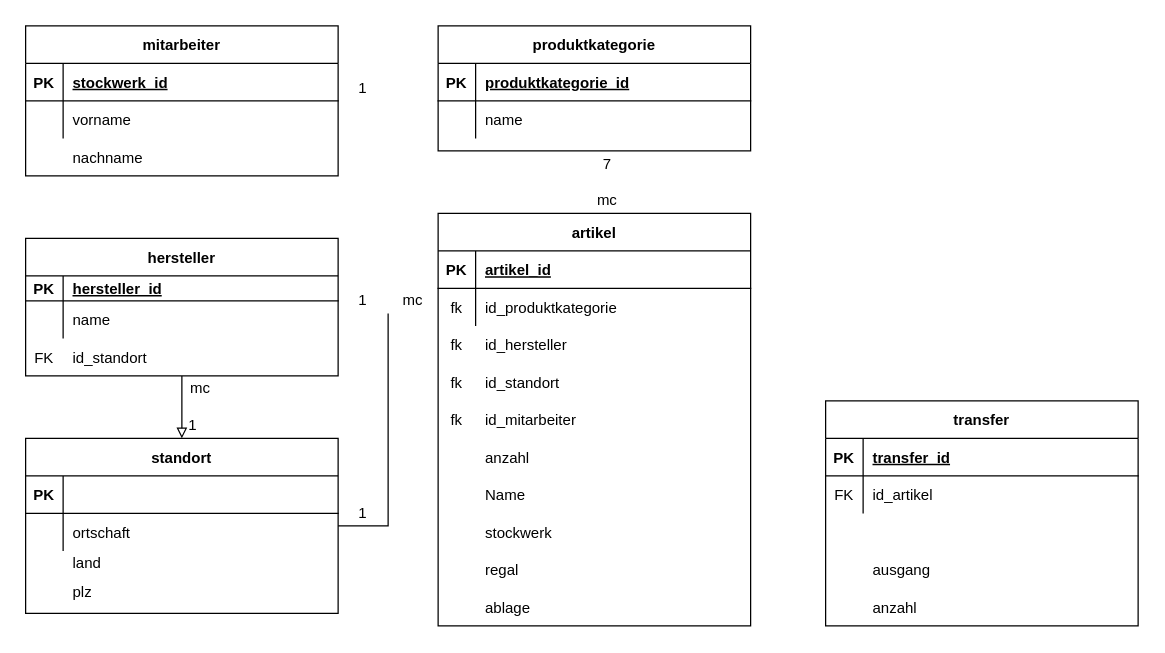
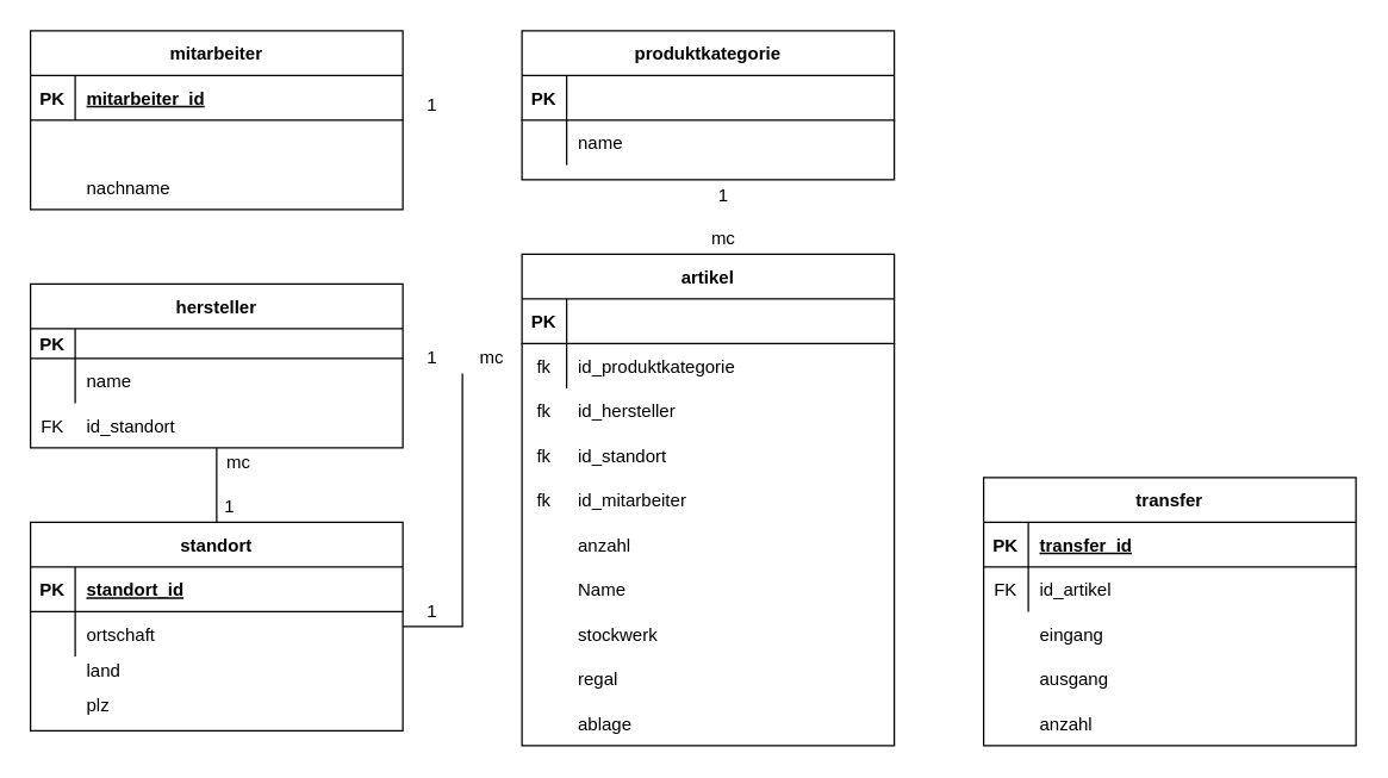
- <mxCell id="60" value="produktkategorie_id" style="shape=partialRectangle;overflow=hidden;connectable=0;fillColor=none;top=0;left=0;bottom=0;right=0;align=left;spacingLeft=6;fontStyle=5;" parent="58" vertex="1"><mxGeometry x="30" width="220" height="30" as="geometry" /></mxCell>
- <mxCell id="69" value="stockwerk_id" style="shape=partialRectangle;overflow=hidden;connectable=0;fillColor=none;top=0;left=0;bottom=0;right=0;align=left;spacingLeft=6;fontStyle=5;" parent="67" vertex="1"><mxGeometry x="30" width="220" height="30" as="geometry" /></mxCell>
+ <mxCell id="69" value="mitarbeiter_id" style="shape=partialRectangle;overflow=hidden;connectable=0;fillColor=none;top=0;left=0;bottom=0;right=0;align=left;spacingLeft=6;fontStyle=5;" parent="67" vertex="1"><mxGeometry x="30" width="220" height="30" as="geometry" /></mxCell>
- <mxCell id="72" value="vorname" style="shape=partialRectangle;overflow=hidden;connectable=0;fillColor=none;top=0;left=0;bottom=0;right=0;align=left;spacingLeft=6;" parent="70" vertex="1"><mxGeometry x="30" width="220" height="30" as="geometry" /></mxCell>
- <mxCell id="56" value="7&lt;br&gt;&amp;nbsp;&amp;nbsp;&lt;br&gt;mc" style="text;html=1;align=center;verticalAlign=middle;resizable=0;points=[];autosize=1;" parent="1" vertex="1"><mxGeometry x="470" y="120" width="30" height="50" as="geometry" /></mxCell>
+ <mxCell id="56" value="1&lt;br&gt;&amp;nbsp;&amp;nbsp;&lt;br&gt;mc" style="text;html=1;align=center;verticalAlign=middle;resizable=0;points=[];autosize=1;" parent="1" vertex="1"><mxGeometry x="470" y="120" width="30" height="50" as="geometry" /></mxCell>
- <mxCell id="44" value="artikel_id" style="shape=partialRectangle;overflow=hidden;connectable=0;fillColor=none;top=0;left=0;bottom=0;right=0;align=left;spacingLeft=6;fontStyle=5;" parent="42" vertex="1"><mxGeometry x="30" width="220" height="30" as="geometry" /></mxCell>
- <mxCell id="52" value="hersteller_id" style="shape=partialRectangle;overflow=hidden;connectable=0;fillColor=none;top=0;left=0;bottom=0;right=0;align=left;spacingLeft=6;fontStyle=5;" parent="50" vertex="1"><mxGeometry x="30" width="220" height="20" as="geometry" /></mxCell>
- <mxCell id="48" style="edgeStyle=orthogonalEdgeStyle;rounded=0;orthogonalLoop=1;jettySize=auto;html=1;endArrow=block;endFill=0;" edge="1" parent="1" source="49" target="25"><mxGeometry relative="1" as="geometry" /></mxCell>
+ <mxCell id="48" style="edgeStyle=orthogonalEdgeStyle;rounded=0;orthogonalLoop=1;jettySize=auto;html=1;endArrow=none;endFill=0;" edge="1" parent="1" source="49" target="25"><mxGeometry relative="1" as="geometry" /></mxCell>
+ <mxCell id="28" value="standort_id" style="shape=partialRectangle;overflow=hidden;connectable=0;fillColor=none;top=0;left=0;bottom=0;right=0;align=left;spacingLeft=6;fontStyle=5;" parent="26" vertex="1"><mxGeometry x="30" width="220" height="30" as="geometry" /></mxCell>
+ <mxCell id="19" value="eingang" style="shape=partialRectangle;overflow=hidden;connectable=0;fillColor=none;top=0;left=0;bottom=0;right=0;align=left;spacingLeft=6;" parent="10" vertex="1"><mxGeometry x="30" y="90" width="220" height="30" as="geometry" /></mxCell>
